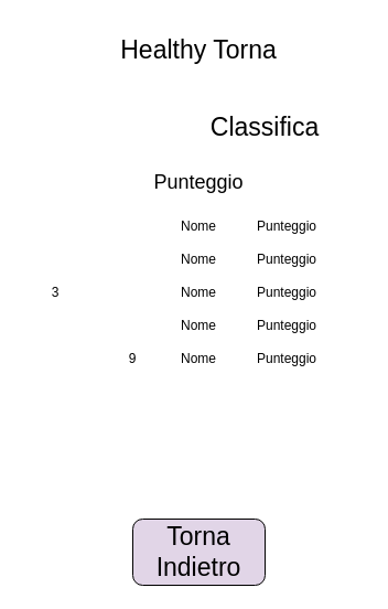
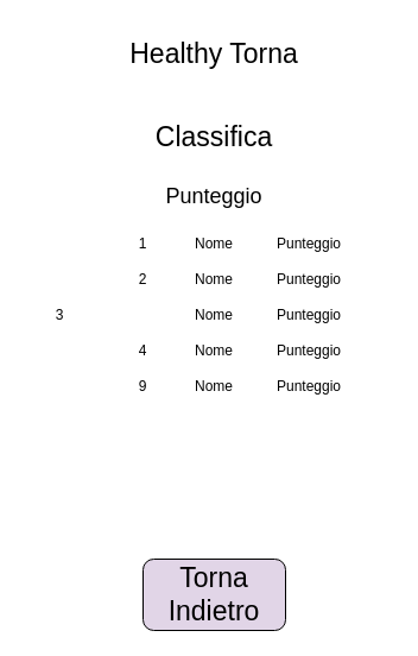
- <mxCell id="3" value="Classifica" style="text;html=1;strokeColor=none;fillColor=none;align=center;verticalAlign=middle;whiteSpace=wrap;rounded=0;fontSize=23;" parent="1" vertex="1"><mxGeometry x="190" y="100" width="100" height="30" as="geometry" /></mxCell>
+ <mxCell id="3" value="Classifica" style="text;html=1;strokeColor=none;fillColor=none;align=center;verticalAlign=middle;whiteSpace=wrap;rounded=0;fontSize=23;" parent="1" vertex="1"><mxGeometry x="130" y="100" width="100" height="30" as="geometry" /></mxCell>
+ <mxCell id="8" value="1" style="text;html=1;strokeColor=none;fillColor=none;align=center;verticalAlign=middle;whiteSpace=wrap;rounded=0;" vertex="1" parent="1"><mxGeometry x="90" y="190" width="60" height="30" as="geometry" /></mxCell>
+ <mxCell id="9" value="2" style="text;html=1;strokeColor=none;fillColor=none;align=center;verticalAlign=middle;whiteSpace=wrap;rounded=0;" vertex="1" parent="1"><mxGeometry x="90" y="220" width="60" height="30" as="geometry" /></mxCell>
+ <mxCell id="11" value="4" style="text;html=1;strokeColor=none;fillColor=none;align=center;verticalAlign=middle;whiteSpace=wrap;rounded=0;" vertex="1" parent="1"><mxGeometry x="90" y="280" width="60" height="30" as="geometry" /></mxCell>
